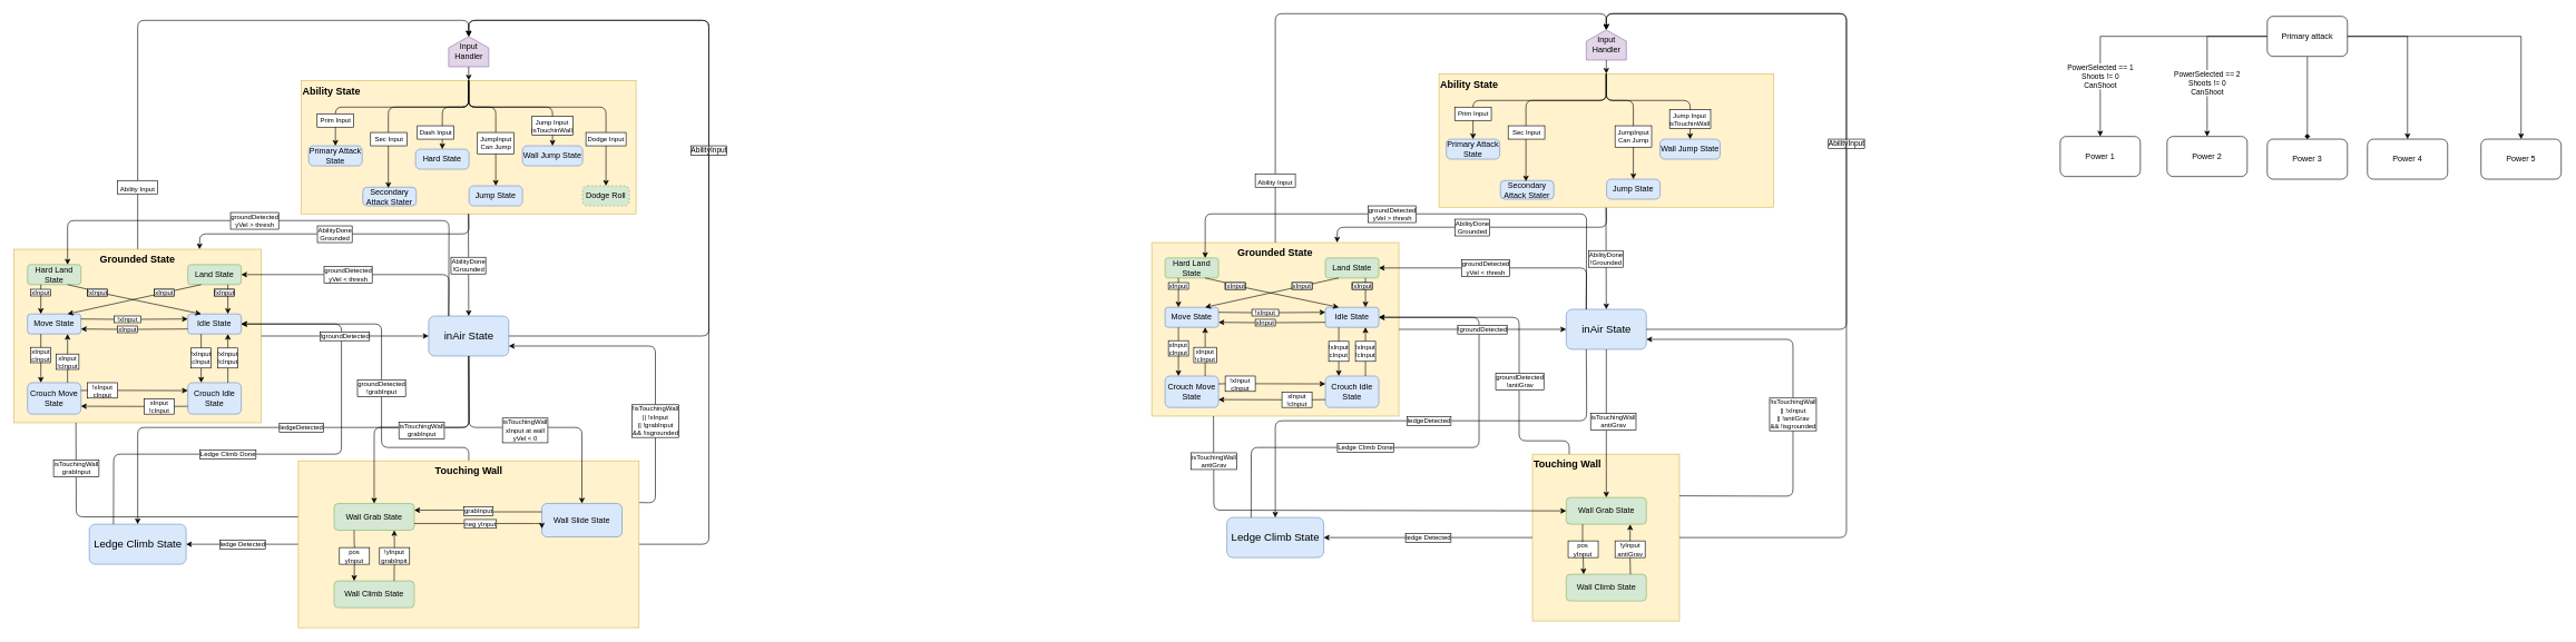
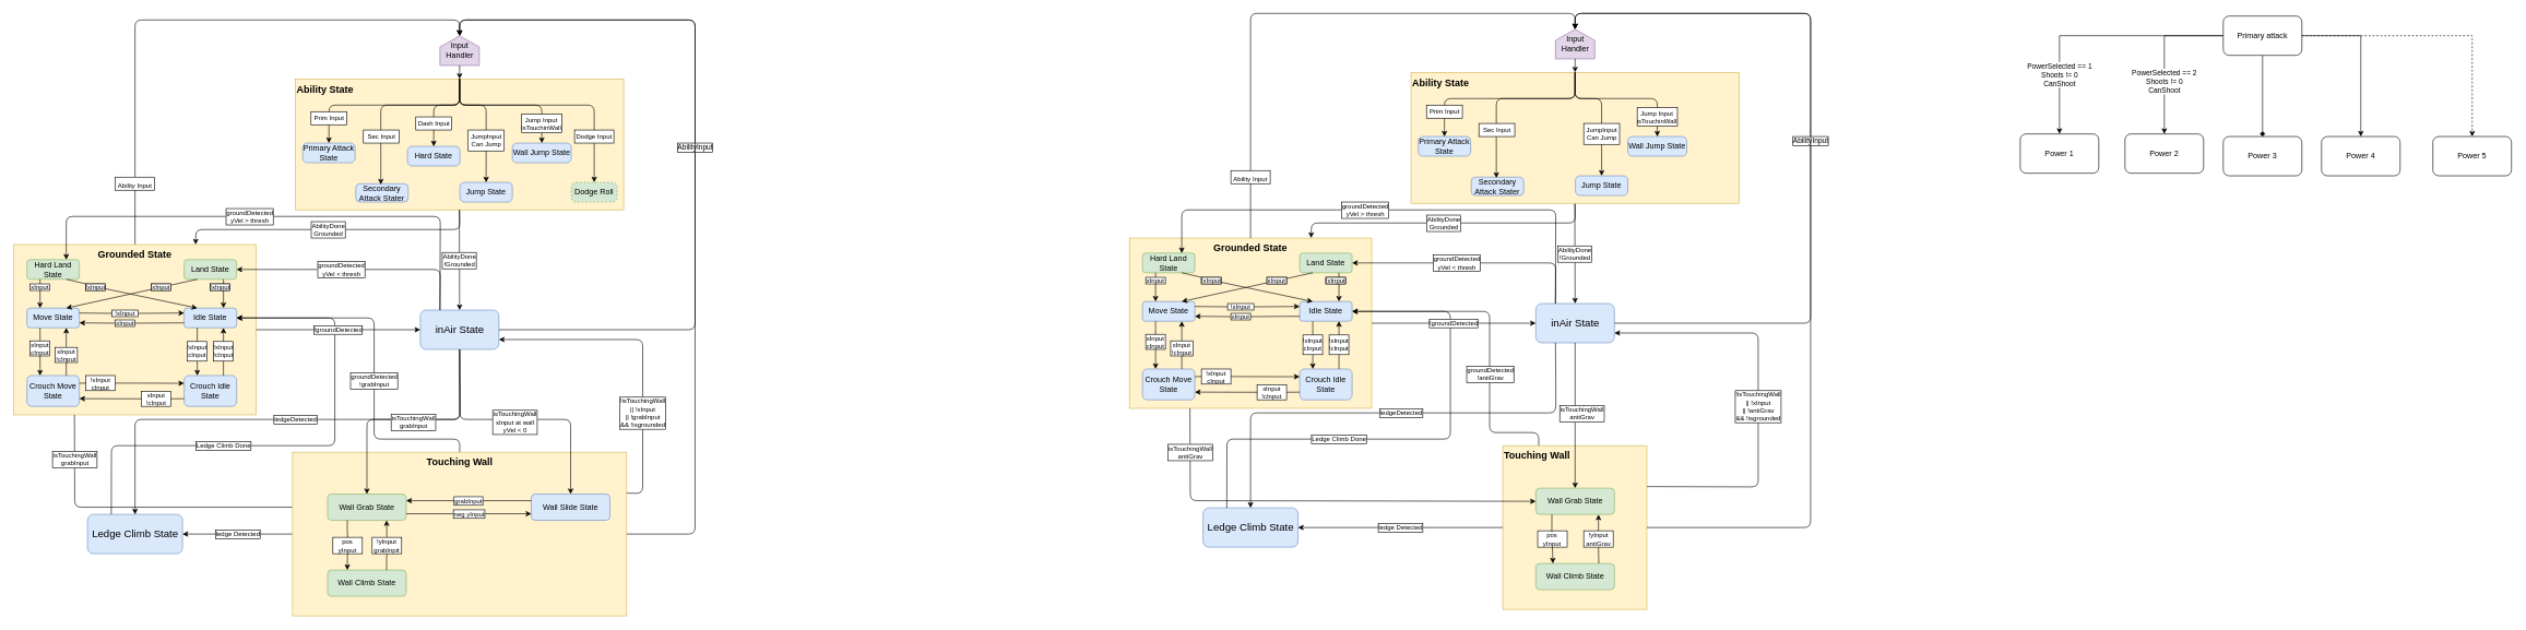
- <mxCell id="193" style="edgeStyle=orthogonalEdgeStyle;rounded=0;orthogonalLoop=1;jettySize=auto;html=1;align=center;" parent="1" source="194" target="199" edge="1"><mxGeometry relative="1" as="geometry" /></mxCell>
+ <mxCell id="193" style="edgeStyle=orthogonalEdgeStyle;rounded=0;orthogonalLoop=1;jettySize=auto;html=1;align=center;dashed=1;" parent="1" source="194" target="199" edge="1"><mxGeometry relative="1" as="geometry" /></mxCell>
- <mxCell id="20" value="Dash Input" style="rounded=0;whiteSpace=wrap;html=1;verticalAlign=middle;fontSize=10;" parent="2" vertex="1"><mxGeometry x="173.63" y="158" width="54.75" height="20" as="geometry" /></mxCell>
+ <mxCell id="20" value="Dash Input" style="rounded=0;whiteSpace=wrap;html=1;verticalAlign=middle;fontSize=10;" parent="2" vertex="1"><mxGeometry x="183.63" y="148" width="54.75" height="20" as="geometry" /></mxCell>
- <mxCell id="90" value="Wall Slide State" style="rounded=1;whiteSpace=wrap;html=1;fontSize=12;align=center;verticalAlign=middle;fillColor=#dae8fc;strokeColor=#6c8ebf;fontStyle=0" parent="87" vertex="1"><mxGeometry x="364.5" y="64" width="120" height="50" as="geometry" /></mxCell>
+ <mxCell id="90" value="Wall Slide State" style="rounded=1;whiteSpace=wrap;html=1;fontSize=12;align=center;verticalAlign=middle;fillColor=#dae8fc;strokeColor=#6c8ebf;fontStyle=0" parent="87" vertex="1"><mxGeometry x="364.5" y="64" width="120" height="40" as="geometry" /></mxCell>
